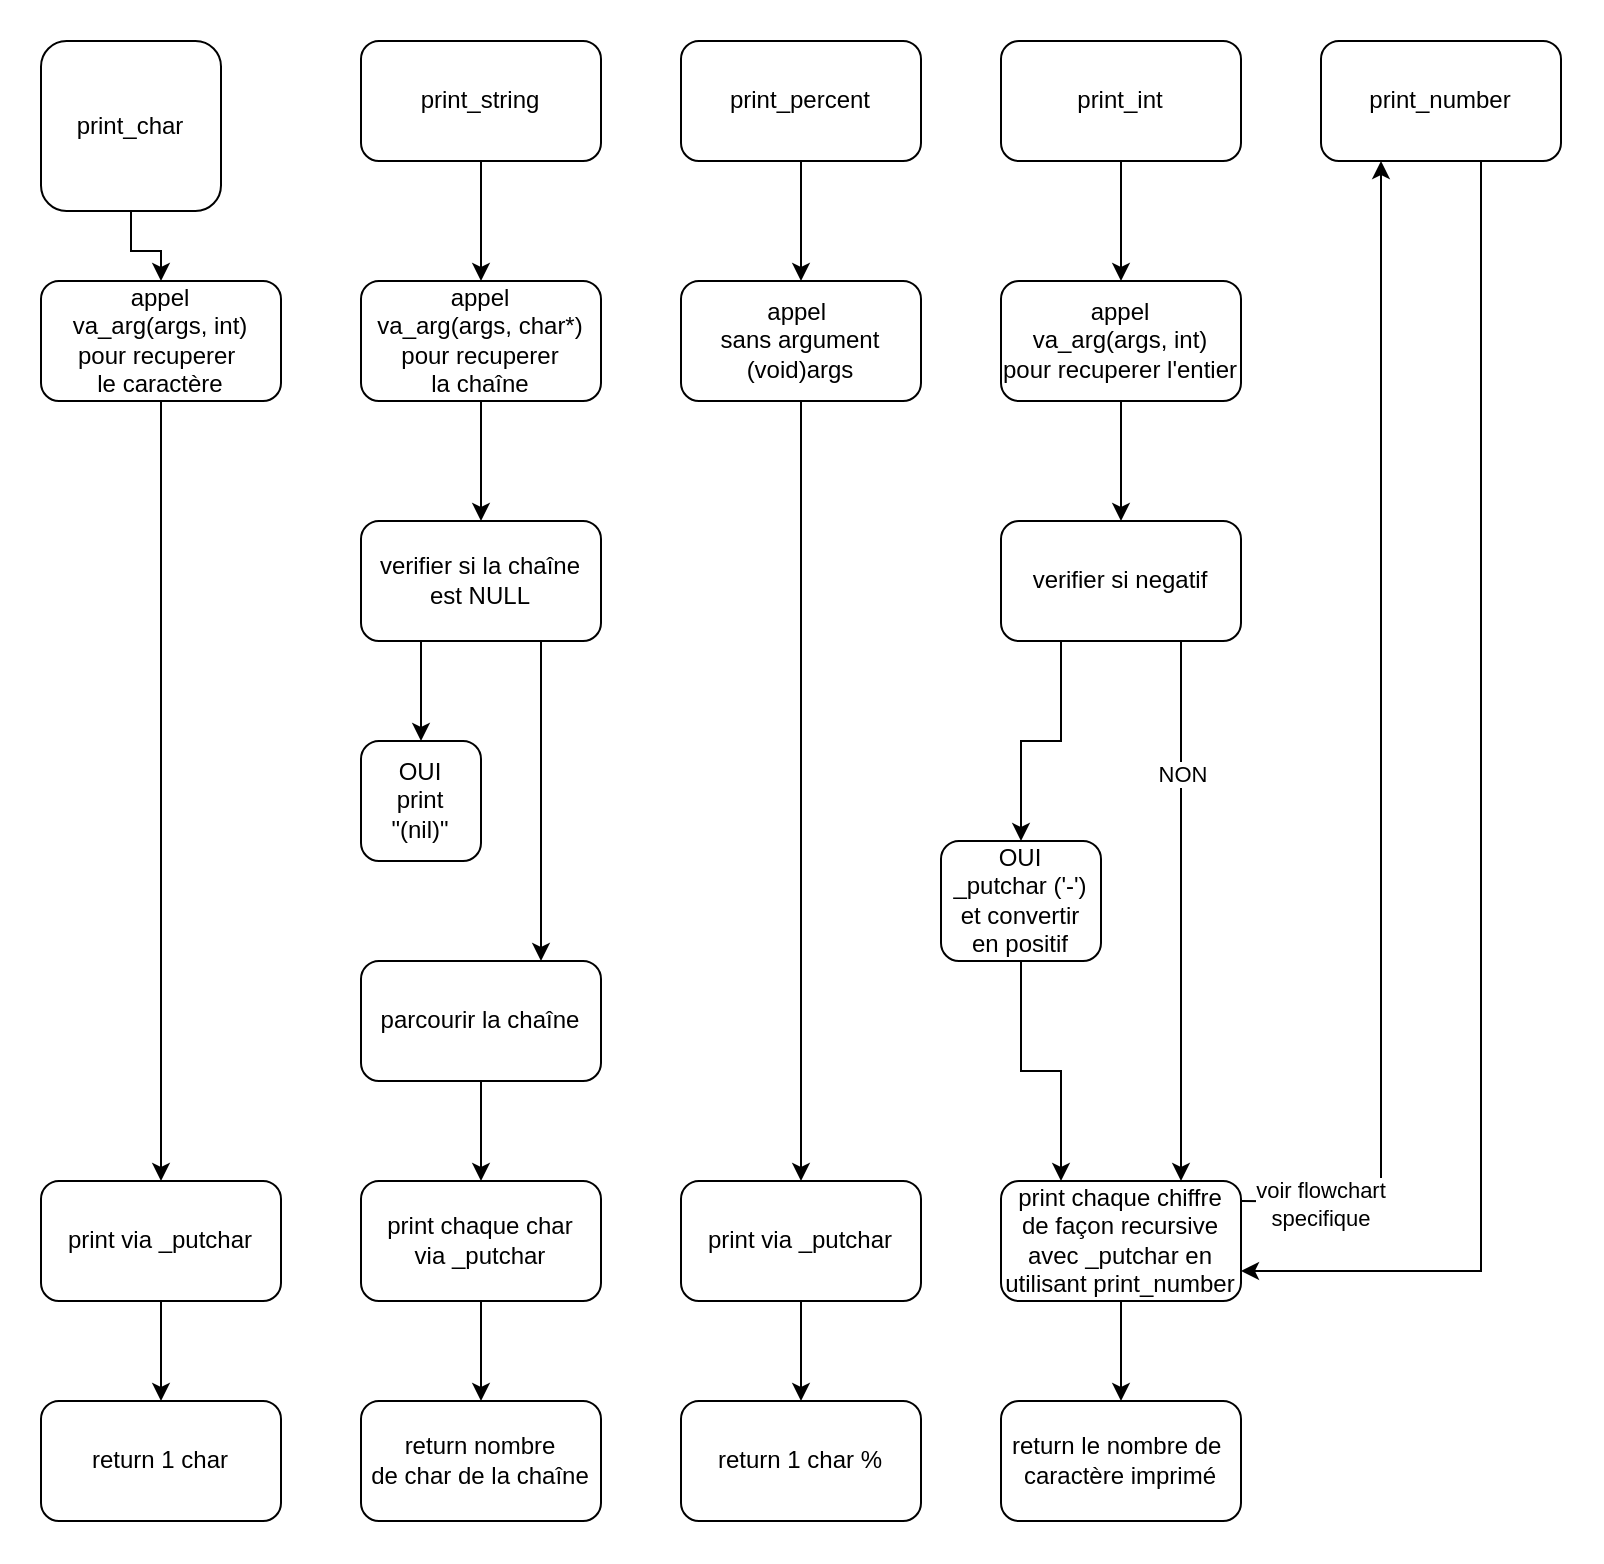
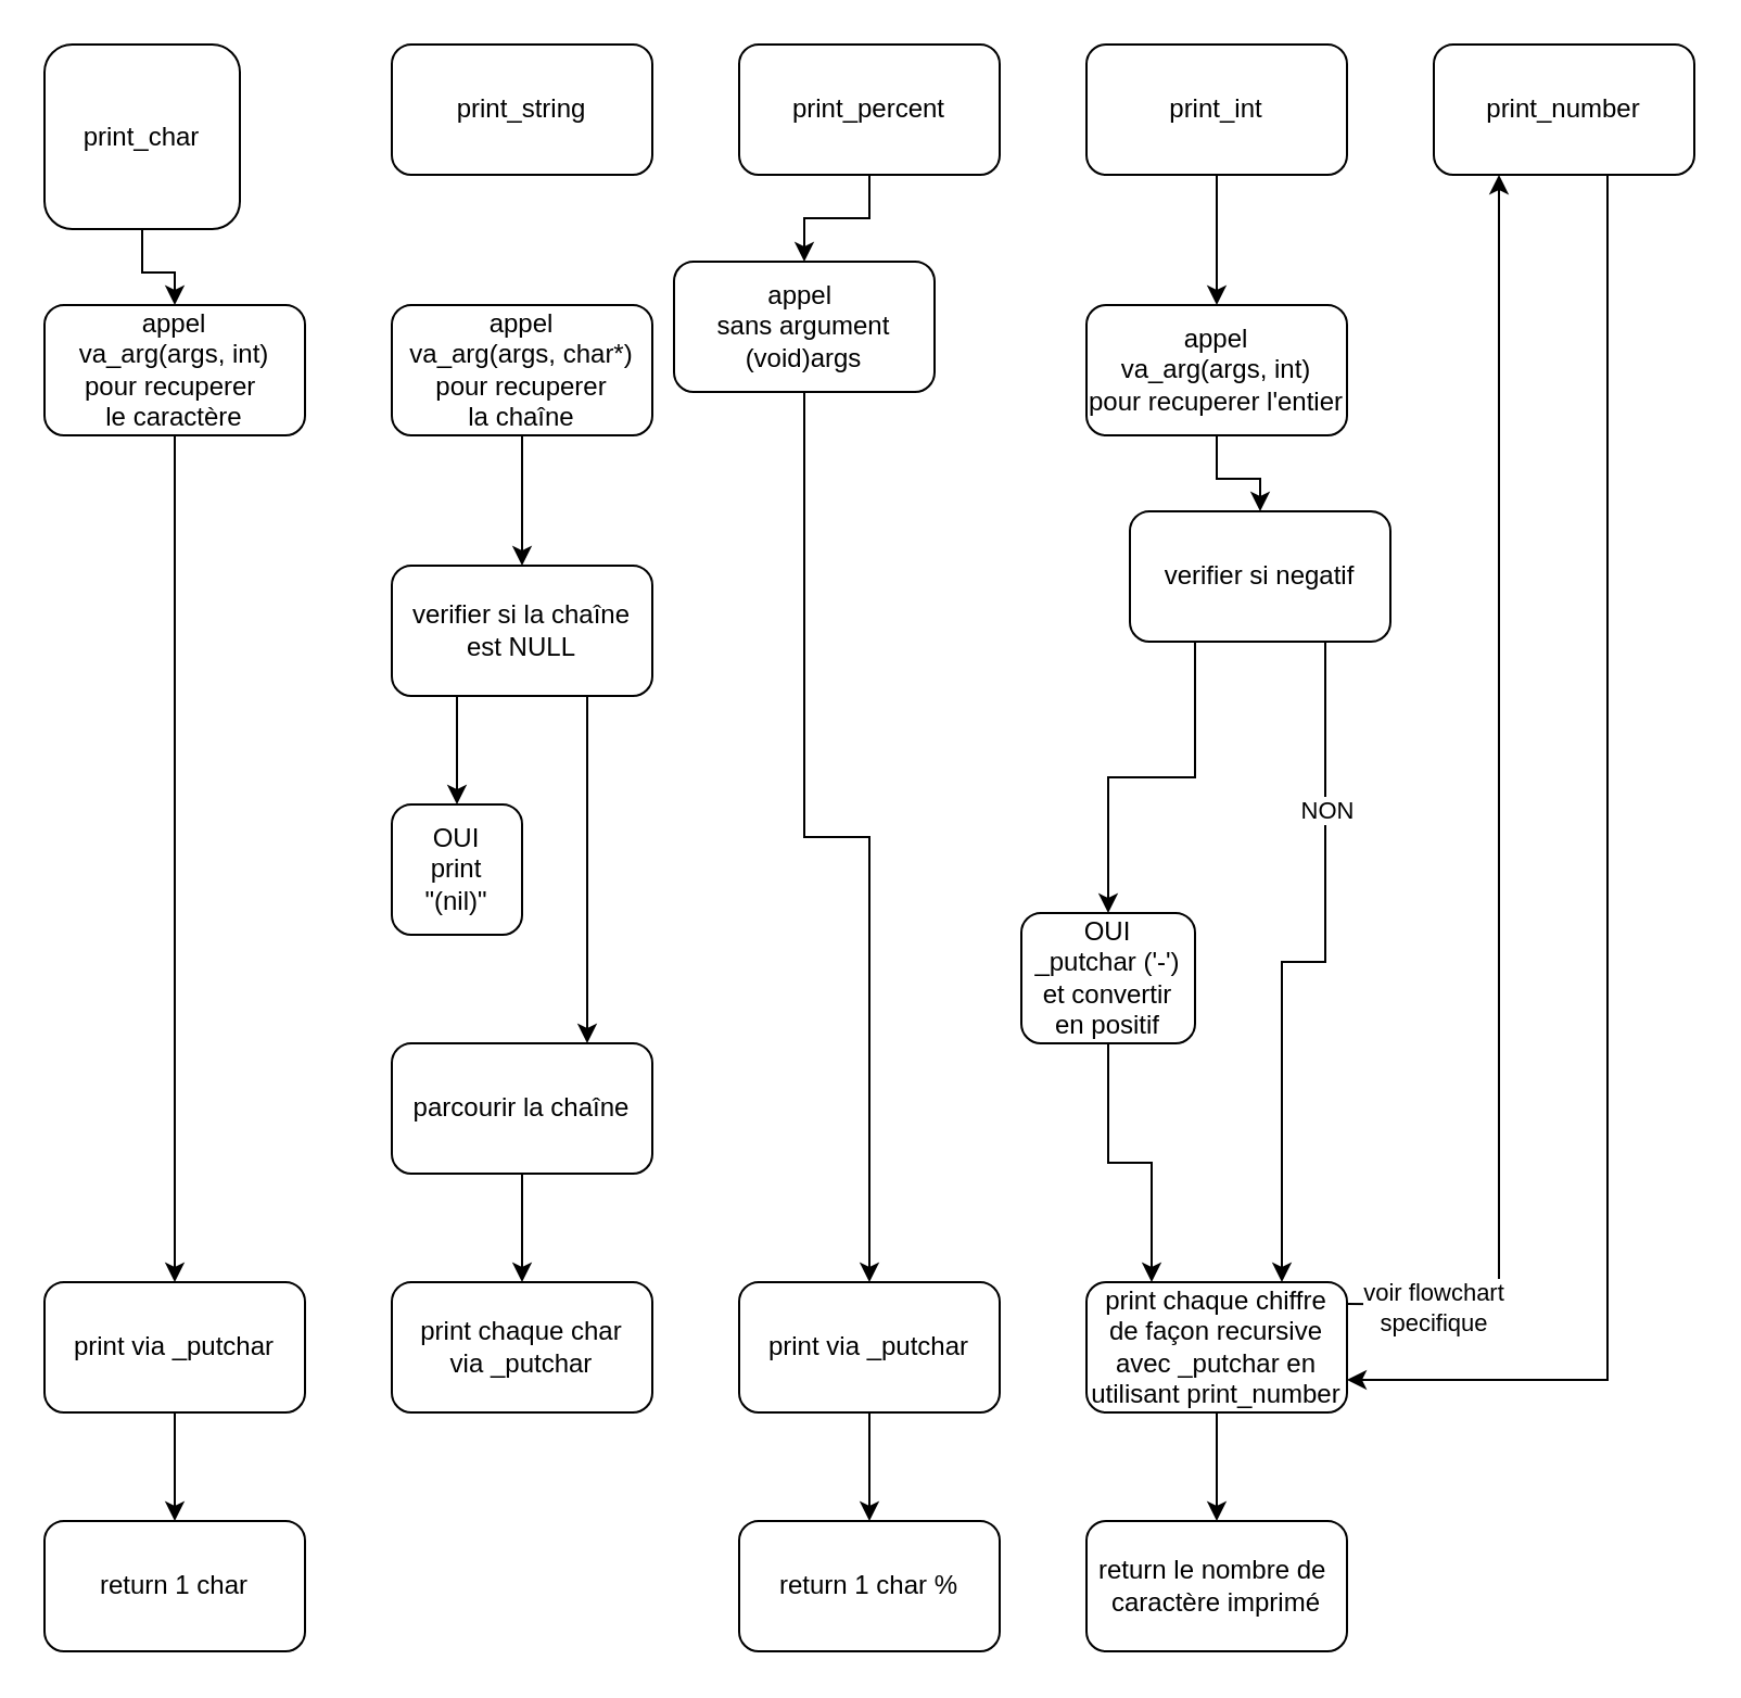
- <mxCell id="4" style="edgeStyle=orthogonalEdgeStyle;rounded=0;orthogonalLoop=1;jettySize=auto;html=1;entryX=0.5;entryY=0;entryDx=0;entryDy=0;" edge="1" parent="1" source="5" target="18"><mxGeometry relative="1" as="geometry" /></mxCell>
- <mxCell id="28" value="appel&amp;nbsp;&lt;div&gt;sans argument&lt;/div&gt;&lt;div&gt;(void)args&lt;/div&gt;" style="rounded=1;whiteSpace=wrap;html=1;" vertex="1" parent="1"><mxGeometry x="340" y="140" width="120" height="60" as="geometry" /></mxCell>
+ <mxCell id="28" value="appel&amp;nbsp;&lt;div&gt;sans argument&lt;/div&gt;&lt;div&gt;(void)args&lt;/div&gt;" style="rounded=1;whiteSpace=wrap;html=1;" vertex="1" parent="1"><mxGeometry x="310" y="120" width="120" height="60" as="geometry" /></mxCell>
- <mxCell id="37" value="verifier si negatif" style="rounded=1;whiteSpace=wrap;html=1;" vertex="1" parent="1"><mxGeometry x="500" y="260" width="120" height="60" as="geometry" /></mxCell>
+ <mxCell id="37" value="verifier si negatif" style="rounded=1;whiteSpace=wrap;html=1;" vertex="1" parent="1"><mxGeometry x="520" y="235" width="120" height="60" as="geometry" /></mxCell>
- <mxCell id="25" style="edgeStyle=orthogonalEdgeStyle;rounded=0;orthogonalLoop=1;jettySize=auto;html=1;entryX=0.5;entryY=0;entryDx=0;entryDy=0;" edge="1" parent="1" source="26" target="32"><mxGeometry relative="1" as="geometry" /></mxCell>
- <mxCell id="32" value="return nombre&lt;div&gt;de char de la chaîne&lt;/div&gt;" style="rounded=1;whiteSpace=wrap;html=1;" vertex="1" parent="1"><mxGeometry x="180" y="700" width="120" height="60" as="geometry" /></mxCell>
